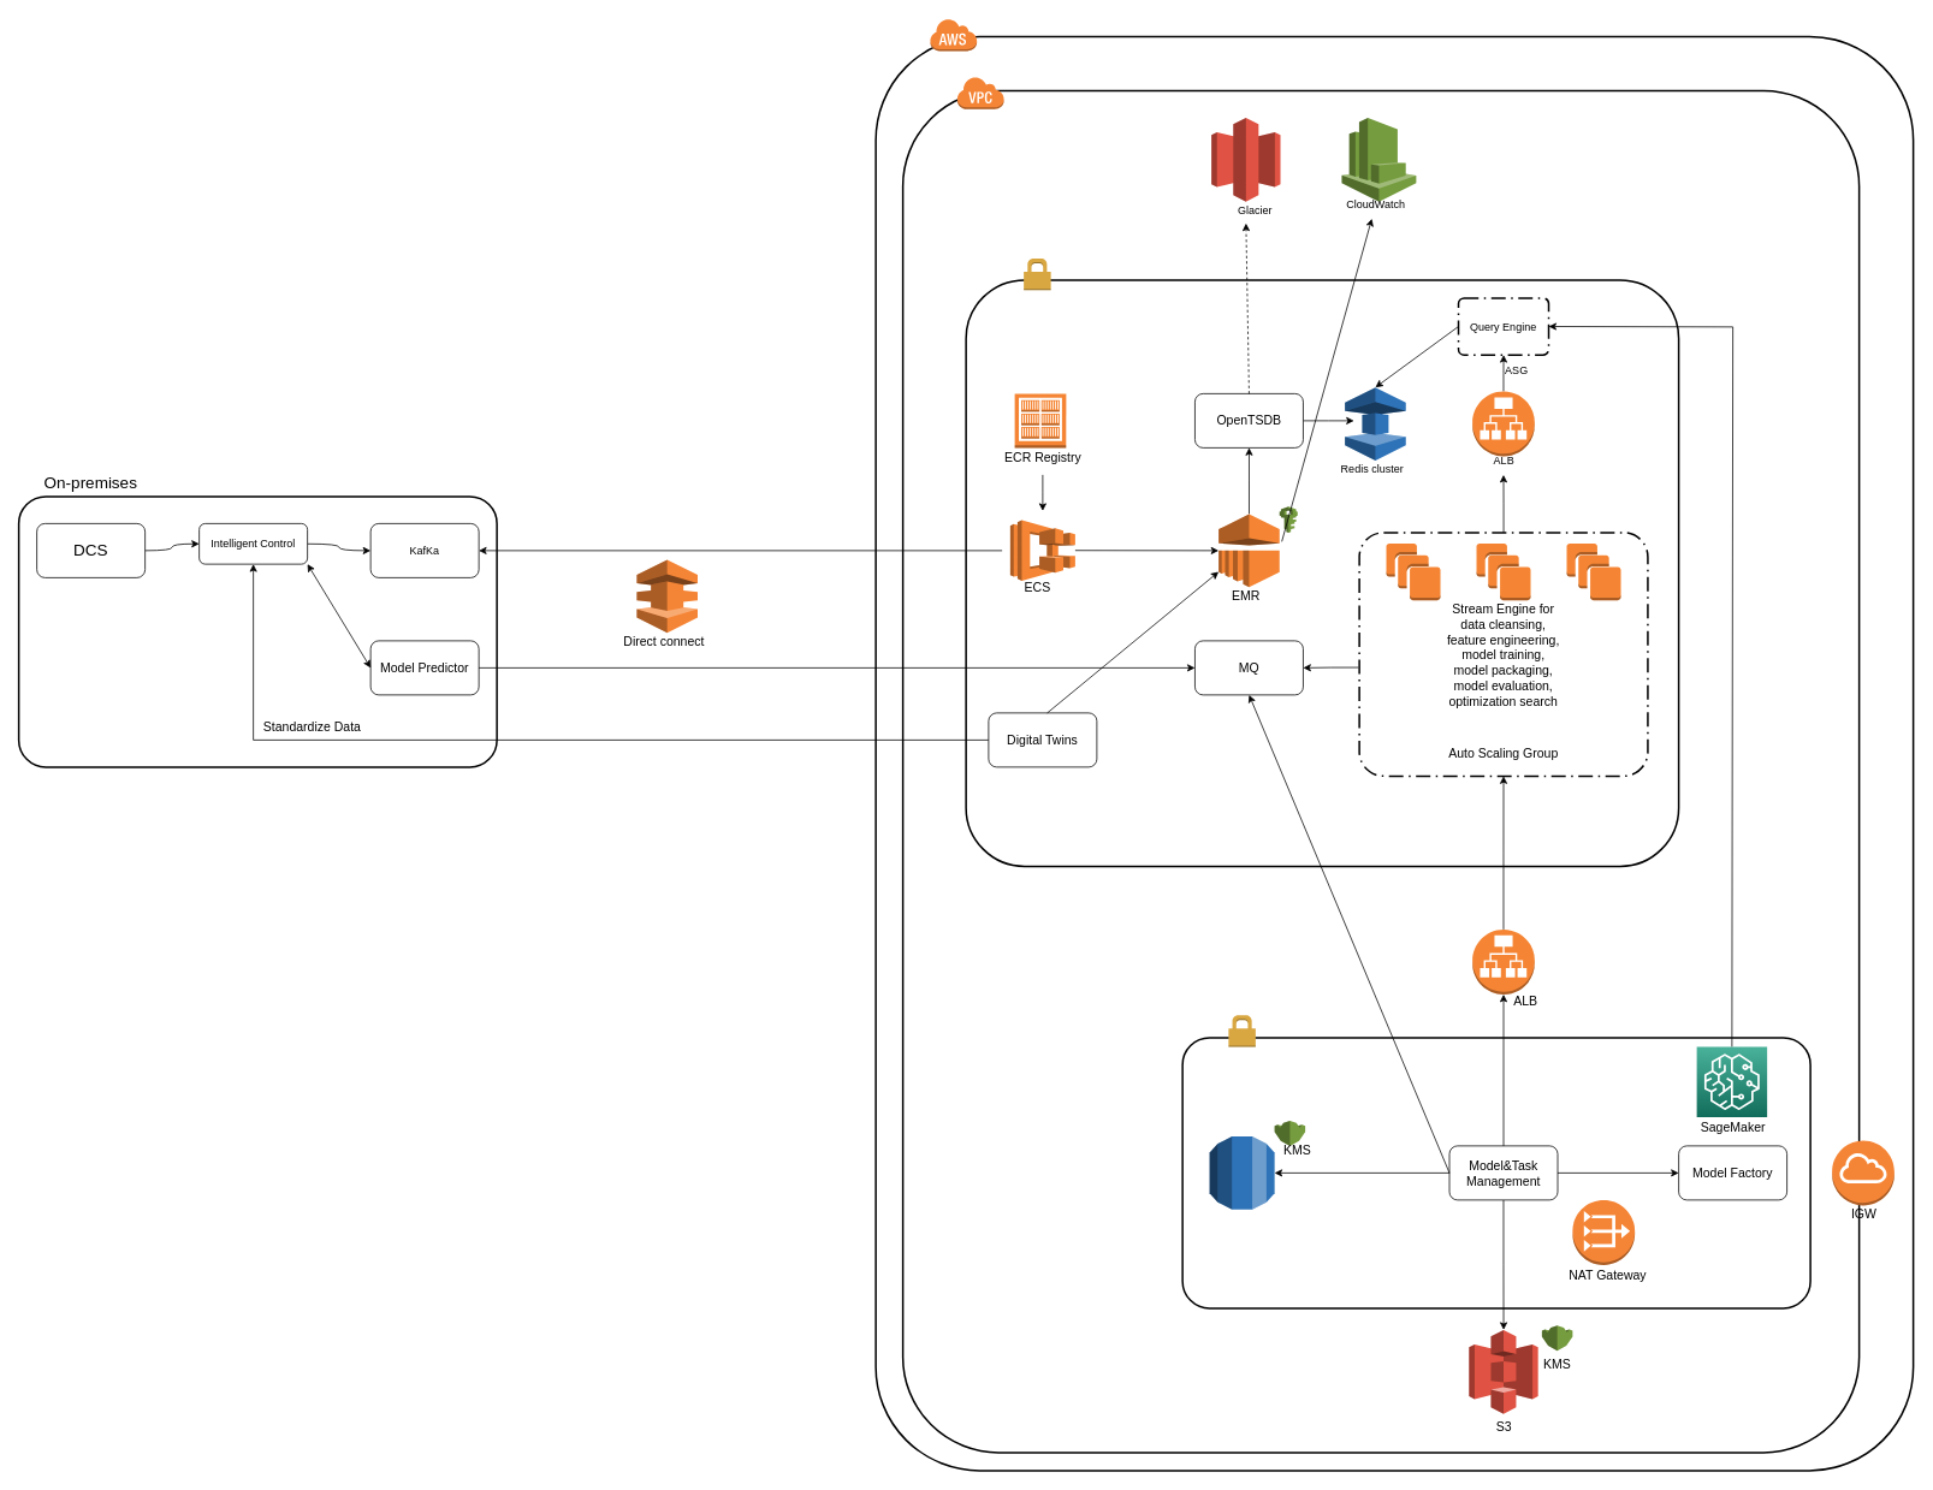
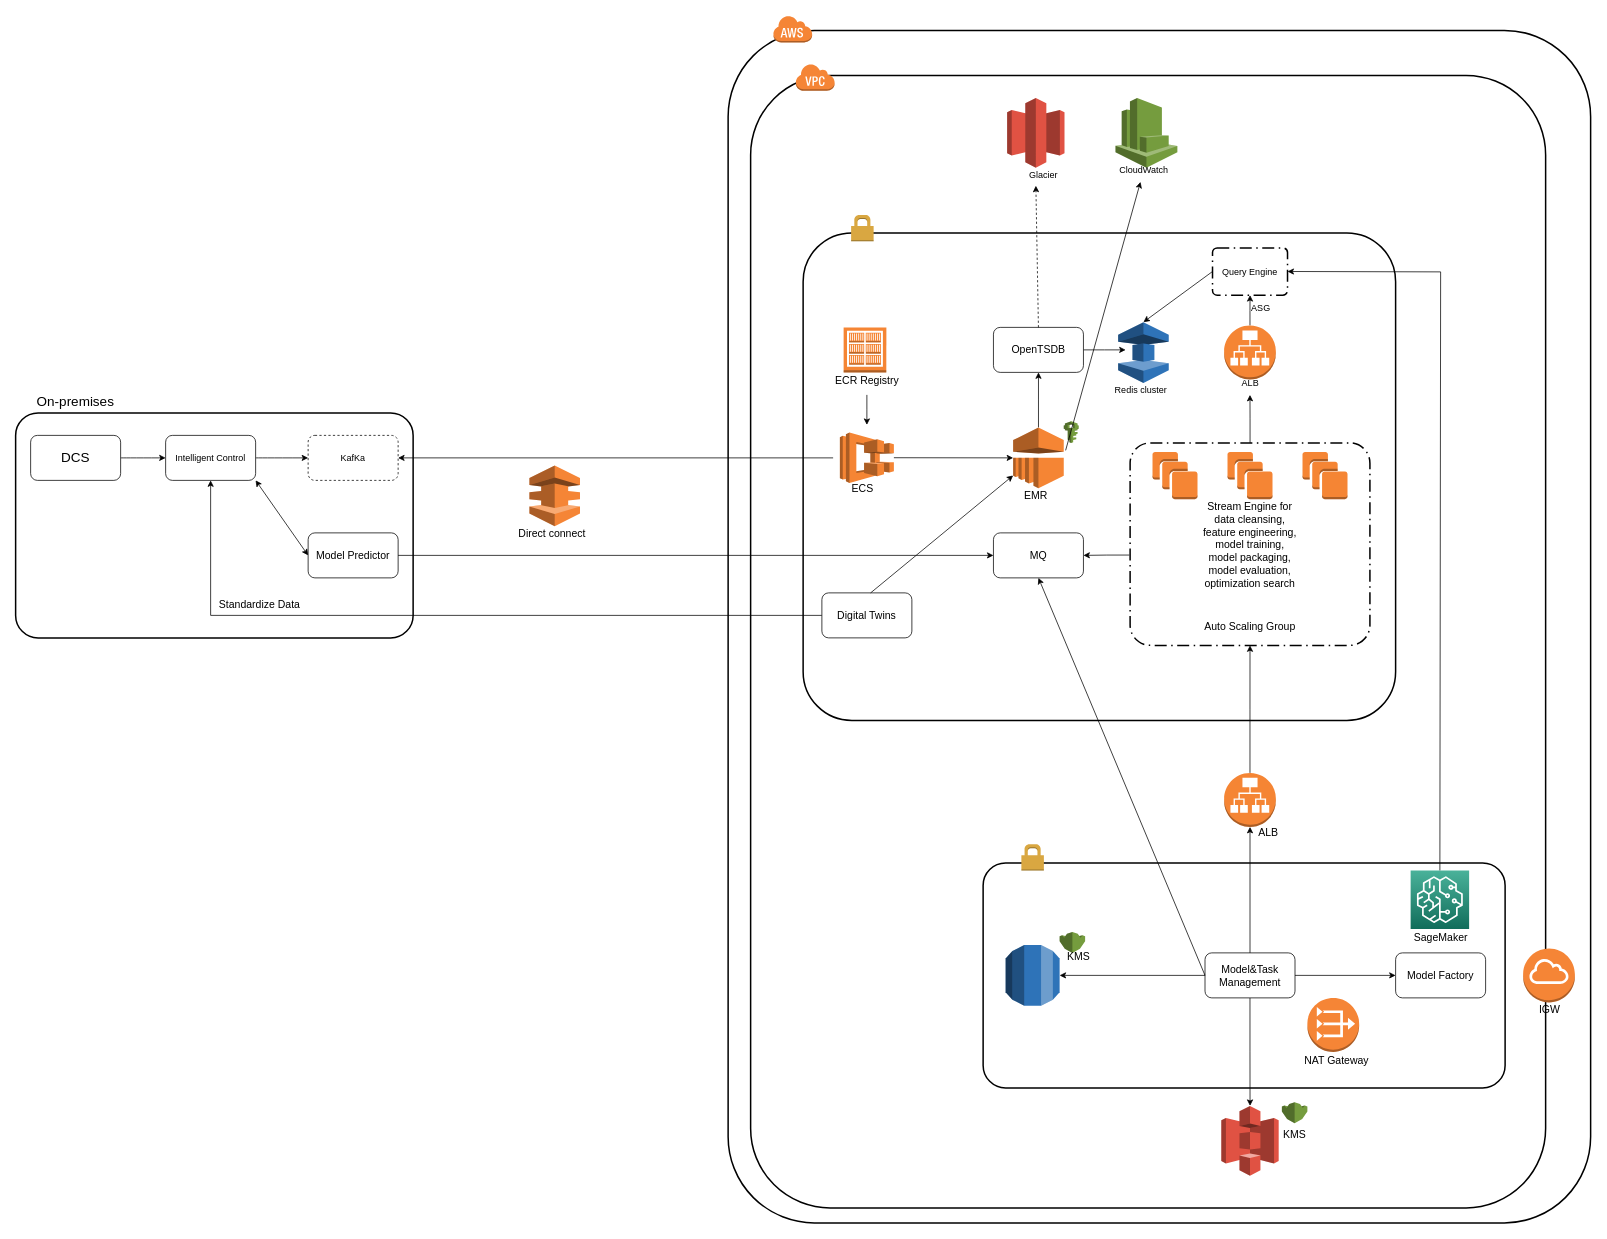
- <mxCell id="4" value="Intelligent Control" style="rounded=1;whiteSpace=wrap;html=1;" parent="1" vertex="1"><mxGeometry x="220" y="580" width="120" height="45" as="geometry" /></mxCell>
+ <mxCell id="4" value="Intelligent Control" style="rounded=1;whiteSpace=wrap;html=1;" parent="1" vertex="1"><mxGeometry x="220" y="580" width="120" height="60" as="geometry" /></mxCell>
- <mxCell id="5" value="KafKa" style="rounded=1;whiteSpace=wrap;html=1;" parent="1" vertex="1"><mxGeometry x="410" y="580" width="120" height="60" as="geometry" /></mxCell>
+ <mxCell id="5" value="KafKa" style="rounded=1;whiteSpace=wrap;html=1;dashed=1;" parent="1" vertex="1"><mxGeometry x="410" y="580" width="120" height="60" as="geometry" /></mxCell>
- <mxCell id="44" value="S3" style="text;html=1;align=center;verticalAlign=middle;resizable=0;points=[];autosize=1;strokeColor=none;fillColor=none;fontSize=14;" parent="1" vertex="1"><mxGeometry x="1645.84" y="1567" width="40" height="30" as="geometry" /></mxCell>
